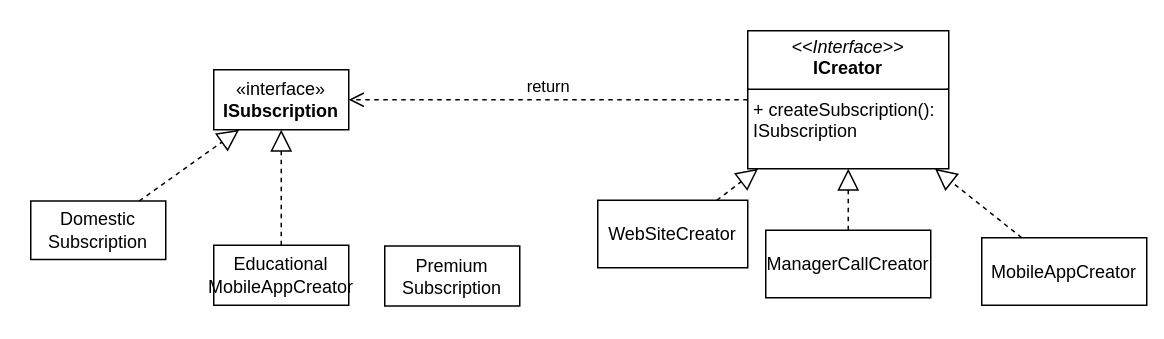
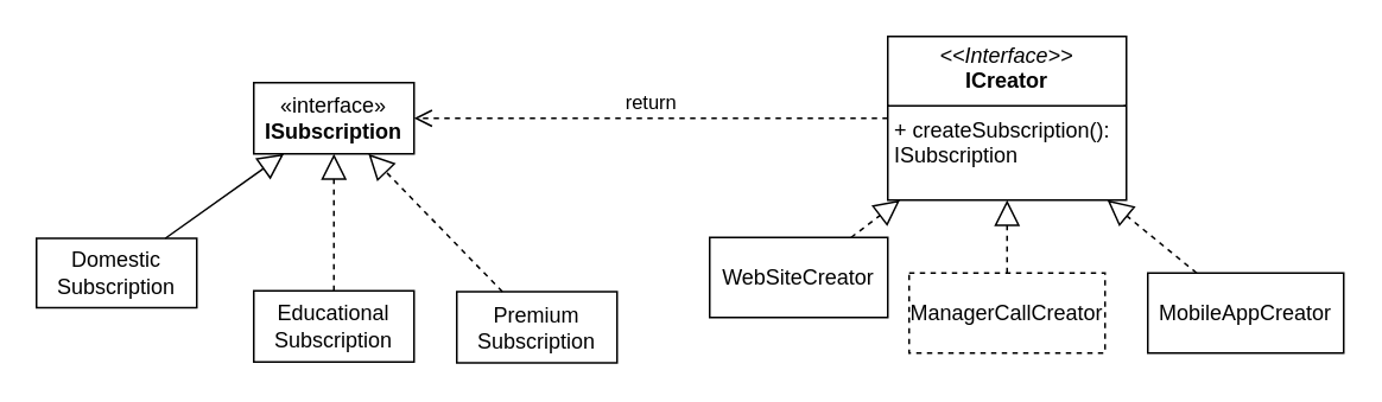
- <mxCell id="7" value="" style="endArrow=block;dashed=1;endFill=0;endSize=12;html=1;rounded=0;" edge="1" parent="1" source="3" target="2"><mxGeometry width="160" relative="1" as="geometry"><mxPoint x="246" y="169" as="sourcePoint" /><mxPoint x="246" y="89" as="targetPoint" /></mxGeometry></mxCell>
+ <mxCell id="7" value="" style="endArrow=block;dashed=0;endFill=0;endSize=12;html=1;rounded=0;" edge="1" parent="1" source="3" target="2"><mxGeometry width="160" relative="1" as="geometry"><mxPoint x="246" y="169" as="sourcePoint" /><mxPoint x="246" y="89" as="targetPoint" /></mxGeometry></mxCell>
+ <mxCell id="8" value="" style="endArrow=block;dashed=1;endFill=0;endSize=12;html=1;rounded=0;" edge="1" parent="1" source="5" target="2"><mxGeometry width="160" relative="1" as="geometry"><mxPoint x="382" y="193" as="sourcePoint" /><mxPoint x="382" y="113" as="targetPoint" /><Array as="points" /></mxGeometry></mxCell>
- <mxCell id="13" value="ManagerCallCreator" style="html=1;whiteSpace=wrap;" vertex="1" parent="1"><mxGeometry x="510" y="153" width="110" height="45" as="geometry" /></mxCell>
+ <mxCell id="13" value="ManagerCallCreator" style="html=1;whiteSpace=wrap;dashed=1;" vertex="1" parent="1"><mxGeometry x="510" y="153" width="110" height="45" as="geometry" /></mxCell>
- <mxCell id="12" value="MobileAppCreator" style="html=1;whiteSpace=wrap;" vertex="1" parent="1"><mxGeometry x="654" y="158" width="110" height="45" as="geometry" /></mxCell>
+ <mxCell id="12" value="MobileAppCreator" style="html=1;whiteSpace=wrap;" vertex="1" parent="1"><mxGeometry x="644" y="153" width="110" height="45" as="geometry" /></mxCell>
- <mxCell id="4" value="Educational&lt;div&gt;MobileAppCreator&lt;/div&gt;" style="html=1;whiteSpace=wrap;" vertex="1" parent="1"><mxGeometry x="142" y="163" width="90" height="40" as="geometry" /></mxCell>
+ <mxCell id="4" value="Educational&lt;div&gt;Subscription&lt;/div&gt;" style="html=1;whiteSpace=wrap;" vertex="1" parent="1"><mxGeometry x="142" y="163" width="90" height="40" as="geometry" /></mxCell>
